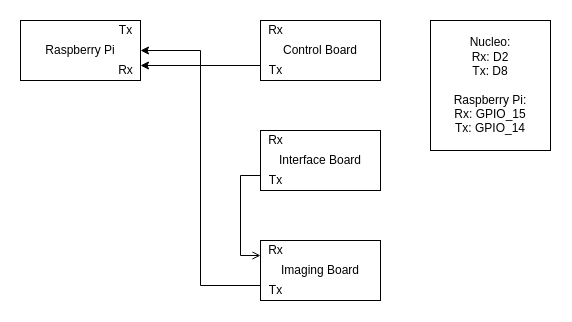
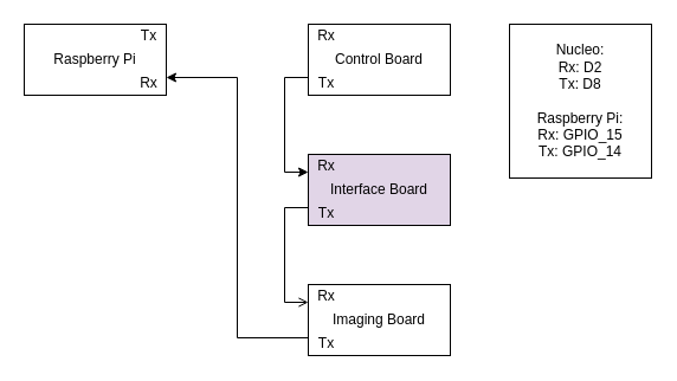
- <mxCell id="3" style="edgeStyle=orthogonalEdgeStyle;rounded=0;orthogonalLoop=1;jettySize=auto;html=1;exitX=0;exitY=0.75;exitDx=0;exitDy=0;fontFamily=Helvetica;" edge="1" parent="1" source="4" target="2"><mxGeometry relative="1" as="geometry" /></mxCell>
+ <mxCell id="3" style="edgeStyle=orthogonalEdgeStyle;rounded=0;orthogonalLoop=1;jettySize=auto;html=1;exitX=0;exitY=0.75;exitDx=0;exitDy=0;entryX=0;entryY=0.25;entryDx=0;entryDy=0;fontFamily=Helvetica;" edge="1" parent="1" source="4" target="6"><mxGeometry relative="1" as="geometry" /></mxCell>
- <mxCell id="6" value="Interface Board" style="rounded=0;whiteSpace=wrap;html=1;" vertex="1" parent="1"><mxGeometry x="260" y="130" width="120" height="60" as="geometry" /></mxCell>
+ <mxCell id="6" value="Interface Board" style="rounded=0;whiteSpace=wrap;html=1;fillColor=#e1d5e7;" vertex="1" parent="1"><mxGeometry x="260" y="130" width="120" height="60" as="geometry" /></mxCell>
